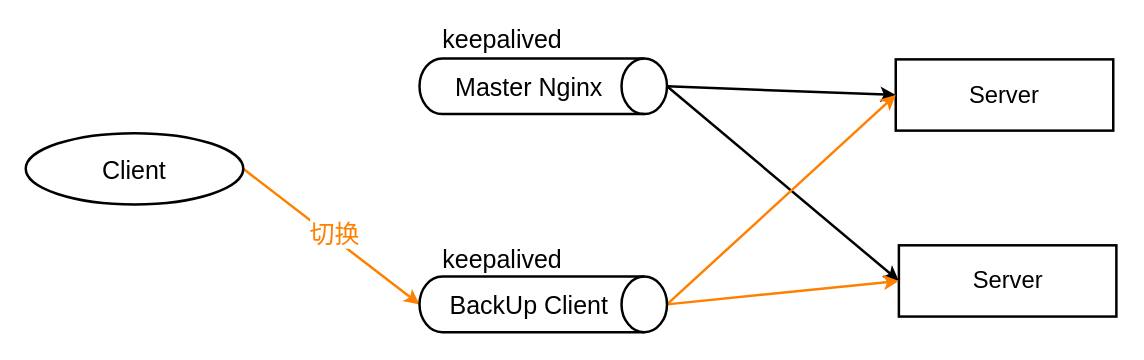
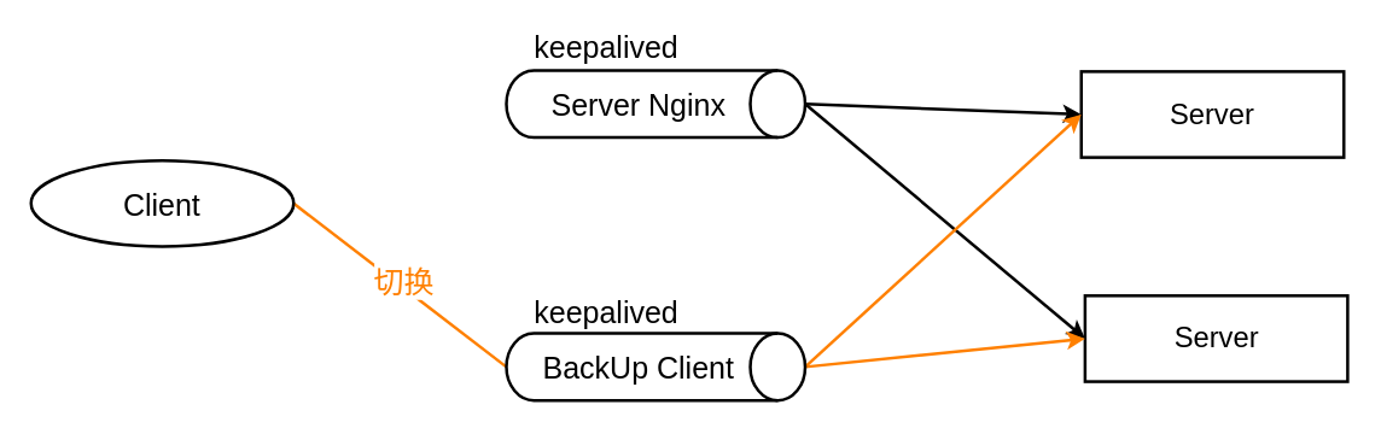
- <mxCell id="7" value="Master Nginx&amp;nbsp; &amp;nbsp;&amp;nbsp;" style="strokeWidth=2;html=1;shape=mxgraph.flowchart.direct_data;whiteSpace=wrap;fontSize=20;" parent="1" vertex="1"><mxGeometry x="335" y="46.25" width="198" height="44.5" as="geometry" /></mxCell>
+ <mxCell id="7" value="Server Nginx&amp;nbsp; &amp;nbsp;&amp;nbsp;" style="strokeWidth=2;html=1;shape=mxgraph.flowchart.direct_data;whiteSpace=wrap;fontSize=20;" parent="1" vertex="1"><mxGeometry x="335" y="46.25" width="198" height="44.5" as="geometry" /></mxCell>
- <mxCell id="2" style="rounded=0;orthogonalLoop=1;jettySize=auto;html=1;entryX=0;entryY=0.5;entryDx=0;entryDy=0;entryPerimeter=0;strokeWidth=2;exitX=1;exitY=0.5;exitDx=0;exitDy=0;strokeColor=#FF8000;" edge="1" parent="1" source="4" target="12"><mxGeometry relative="1" as="geometry" /></mxCell>
+ <mxCell id="2" style="rounded=0;orthogonalLoop=1;jettySize=auto;html=1;entryX=0;entryY=0.5;entryDx=0;entryDy=0;entryPerimeter=0;strokeWidth=2;exitX=1;exitY=0.5;exitDx=0;exitDy=0;strokeColor=#FF8000;endArrow=none;" edge="1" parent="1" source="4" target="12"><mxGeometry relative="1" as="geometry" /></mxCell>
